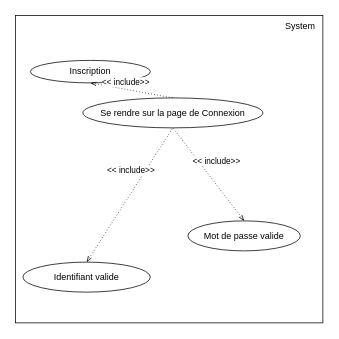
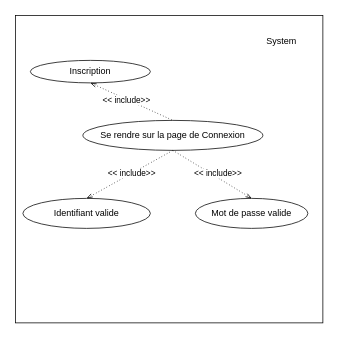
- <mxCell id="4" value="System" style="text;html=1;strokeColor=none;fillColor=none;align=center;verticalAlign=middle;whiteSpace=wrap;rounded=0;" parent="1" vertex="1"><mxGeometry x="370" y="20" width="60" height="30" as="geometry" /></mxCell>
+ <mxCell id="4" value="System" style="text;html=1;strokeColor=none;fillColor=none;align=center;verticalAlign=middle;whiteSpace=wrap;rounded=0;" parent="1" vertex="1"><mxGeometry x="345" y="40" width="60" height="30" as="geometry" /></mxCell>
- <mxCell id="3" value="Se rendre sur la page de Connexion" style="ellipse;whiteSpace=wrap;html=1;" parent="1" vertex="1"><mxGeometry x="110" y="130" width="240" height="40" as="geometry" /></mxCell>
+ <mxCell id="3" value="Se rendre sur la page de Connexion" style="ellipse;whiteSpace=wrap;html=1;" parent="1" vertex="1"><mxGeometry x="110" y="160" width="240" height="40" as="geometry" /></mxCell>
- <mxCell id="5" value="Mot de passe valide" style="ellipse;whiteSpace=wrap;html=1;" parent="1" vertex="1"><mxGeometry x="250" y="294" width="150" height="40" as="geometry" /></mxCell>
+ <mxCell id="5" value="Mot de passe valide" style="ellipse;whiteSpace=wrap;html=1;" parent="1" vertex="1"><mxGeometry x="260" y="264" width="150" height="40" as="geometry" /></mxCell>
- <mxCell id="6" value="Identifiant valide" style="ellipse;whiteSpace=wrap;html=1;" parent="1" vertex="1"><mxGeometry x="30" y="349" width="170" height="40" as="geometry" /></mxCell>
+ <mxCell id="6" value="Identifiant valide" style="ellipse;whiteSpace=wrap;html=1;" parent="1" vertex="1"><mxGeometry x="30" y="264" width="170" height="40" as="geometry" /></mxCell>
